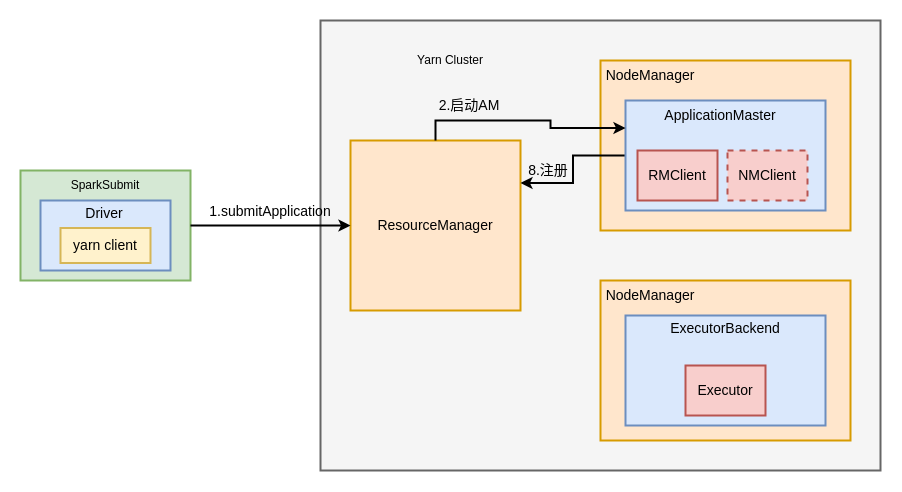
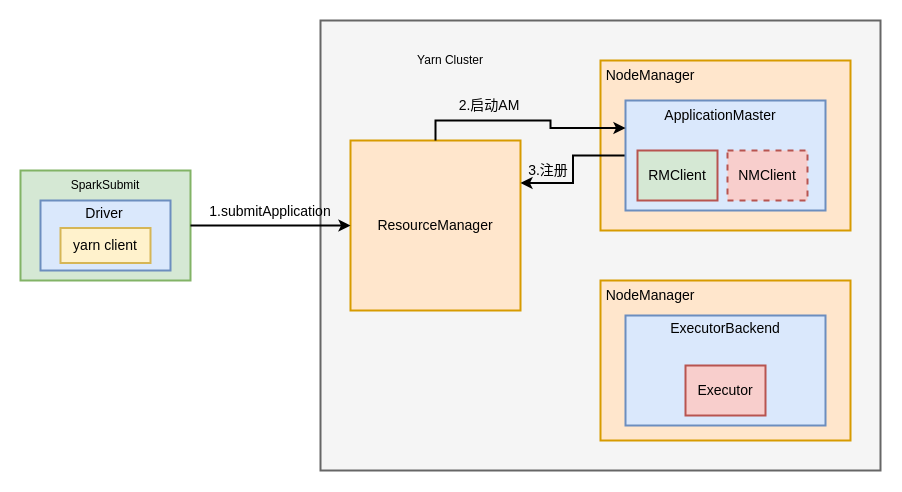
- <mxCell id="26" value="2.启动AM" style="text;html=1;strokeColor=none;fillColor=none;align=center;verticalAlign=middle;whiteSpace=wrap;rounded=0;strokeWidth=2;fontSize=14;" vertex="1" parent="1"><mxGeometry x="414" y="90" width="110" height="30" as="geometry" /></mxCell>
+ <mxCell id="26" value="2.启动AM" style="text;html=1;strokeColor=none;fillColor=none;align=center;verticalAlign=middle;whiteSpace=wrap;rounded=0;strokeWidth=2;fontSize=14;" vertex="1" parent="1"><mxGeometry x="434" y="90" width="110" height="30" as="geometry" /></mxCell>
- <mxCell id="27" value="8.注册" style="text;html=1;strokeColor=none;fillColor=none;align=center;verticalAlign=middle;whiteSpace=wrap;rounded=0;strokeWidth=2;fontSize=14;" vertex="1" parent="1"><mxGeometry x="493" y="155" width="110" height="30" as="geometry" /></mxCell>
+ <mxCell id="27" value="3.注册" style="text;html=1;strokeColor=none;fillColor=none;align=center;verticalAlign=middle;whiteSpace=wrap;rounded=0;strokeWidth=2;fontSize=14;" vertex="1" parent="1"><mxGeometry x="493" y="155" width="110" height="30" as="geometry" /></mxCell>
- <mxCell id="12" value="RMClient" style="rounded=0;whiteSpace=wrap;html=1;strokeWidth=2;fontSize=14;fillColor=#f8cecc;strokeColor=#b85450;" vertex="1" parent="1"><mxGeometry x="637" y="150" width="80" height="50" as="geometry" /></mxCell>
+ <mxCell id="12" value="RMClient" style="rounded=0;whiteSpace=wrap;html=1;strokeWidth=2;fontSize=14;fillColor=#d5e8d4;strokeColor=#b85450;" vertex="1" parent="1"><mxGeometry x="637" y="150" width="80" height="50" as="geometry" /></mxCell>
